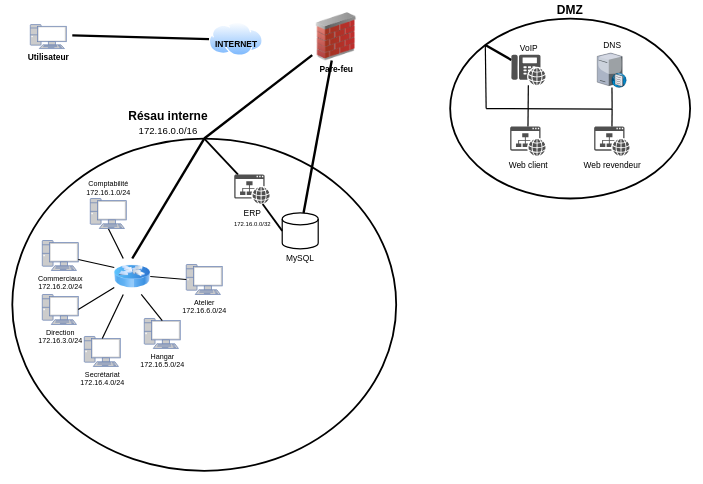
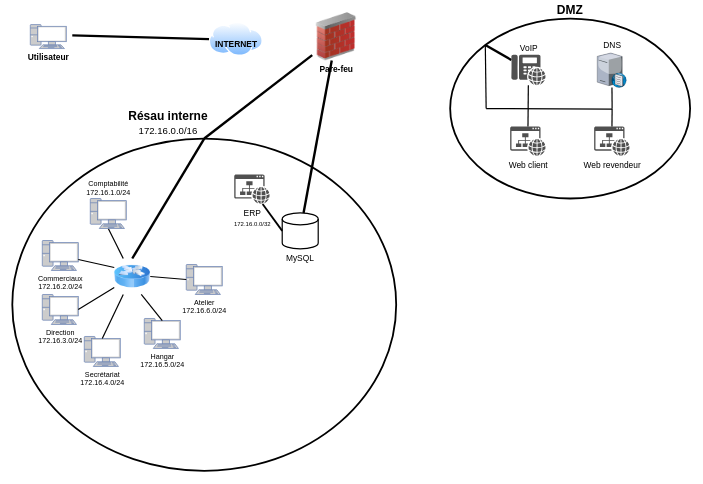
- <mxCell id="25" value="" style="endArrow=none;html=1;strokeWidth=3;fillColor=#000000;fontSize=14;fontColor=#000000;entryX=0.5;entryY=0;entryDx=0;entryDy=0;" parent="1" source="30" target="7" edge="1"><mxGeometry width="50" height="50" relative="1" as="geometry"><mxPoint x="810" y="460" as="sourcePoint" /><mxPoint x="500" y="380" as="targetPoint" /></mxGeometry></mxCell>
